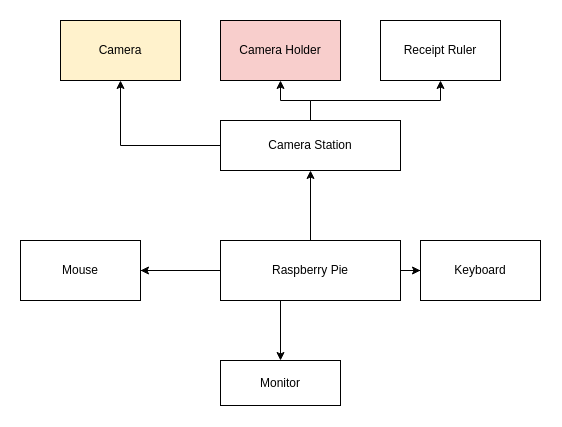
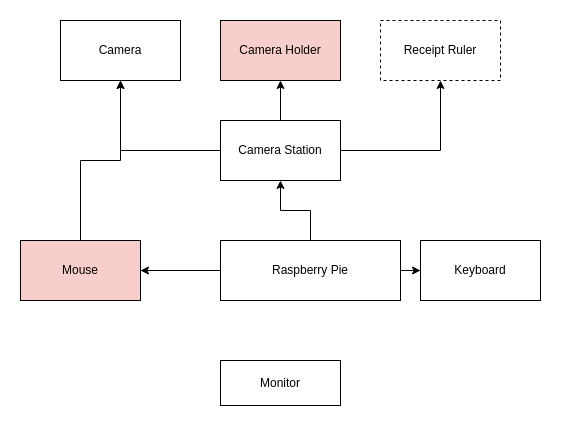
- <mxCell id="12" value="Camera" style="rounded=0;whiteSpace=wrap;html=1;fillColor=#fff2cc;" vertex="1" parent="1"><mxGeometry x="60" y="20" width="120" height="60" as="geometry" /></mxCell>
+ <mxCell id="12" value="Camera" style="rounded=0;whiteSpace=wrap;html=1;" vertex="1" parent="1"><mxGeometry x="60" y="20" width="120" height="60" as="geometry" /></mxCell>
- <mxCell id="13" value="Receipt Ruler" style="rounded=0;whiteSpace=wrap;html=1;" vertex="1" parent="1"><mxGeometry x="380" y="20" width="120" height="60" as="geometry" /></mxCell>
+ <mxCell id="13" value="Receipt Ruler" style="rounded=0;whiteSpace=wrap;html=1;dashed=1;" vertex="1" parent="1"><mxGeometry x="380" y="20" width="120" height="60" as="geometry" /></mxCell>
- <mxCell id="5" value="Camera Station" style="rounded=0;whiteSpace=wrap;html=1;" vertex="1" parent="1"><mxGeometry x="220" y="120" width="180" height="50" as="geometry" /></mxCell>
+ <mxCell id="5" value="Camera Station" style="rounded=0;whiteSpace=wrap;html=1;" vertex="1" parent="1"><mxGeometry x="220" y="120" width="120" height="60" as="geometry" /></mxCell>
- <mxCell id="16" value="Mouse" style="rounded=0;whiteSpace=wrap;html=1;" vertex="1" parent="1"><mxGeometry x="20" y="240" width="120" height="60" as="geometry" /></mxCell>
+ <mxCell id="16" value="Mouse" style="rounded=0;whiteSpace=wrap;html=1;fillColor=#f8cecc;" vertex="1" parent="1"><mxGeometry x="20" y="240" width="120" height="60" as="geometry" /></mxCell>
- <mxCell id="7" style="edgeStyle=orthogonalEdgeStyle;rounded=0;orthogonalLoop=1;jettySize=auto;html=1;startArrow=none;" edge="1" parent="1" source="16" target="14"><mxGeometry relative="1" as="geometry" /></mxCell>
+ <mxCell id="7" style="edgeStyle=orthogonalEdgeStyle;rounded=0;orthogonalLoop=1;jettySize=auto;html=1;startArrow=none;" edge="1" parent="1" source="16" target="12"><mxGeometry relative="1" as="geometry" /></mxCell>
